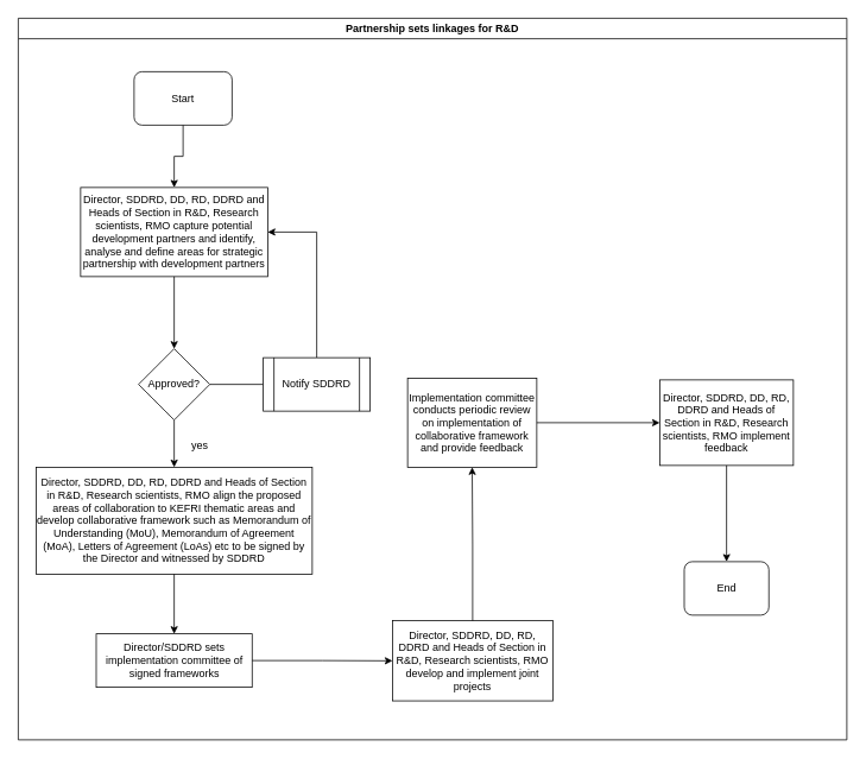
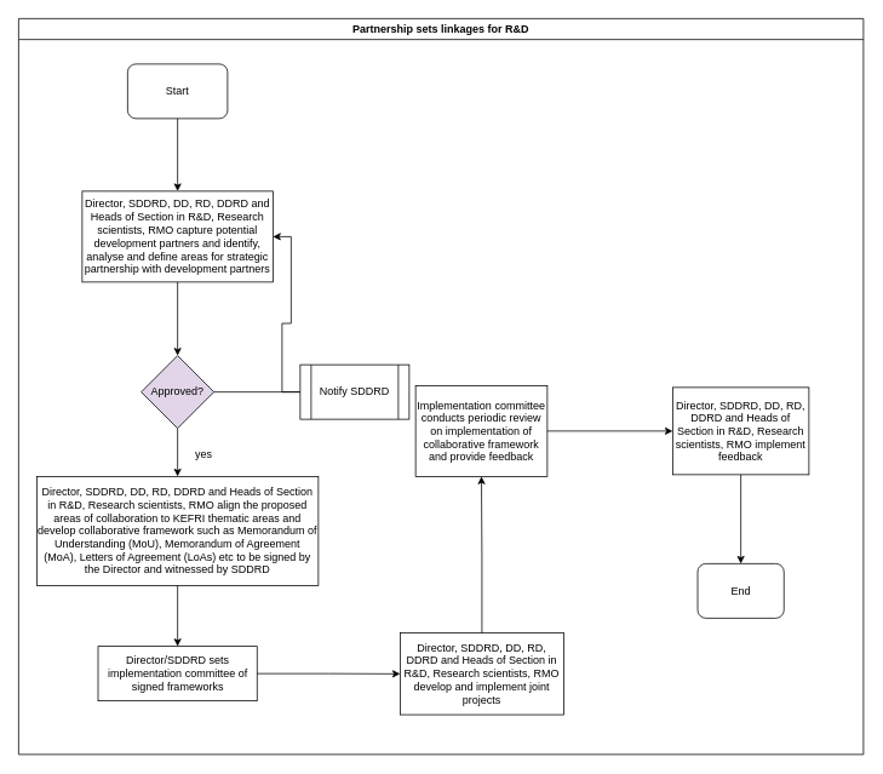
- <mxCell id="3" value="Start" style="rounded=1;whiteSpace=wrap;html=1;" parent="2" vertex="1"><mxGeometry x="130" y="60" width="110" height="60" as="geometry" /></mxCell>
+ <mxCell id="3" value="Start" style="rounded=1;whiteSpace=wrap;html=1;" parent="2" vertex="1"><mxGeometry x="120" y="50" width="110" height="60" as="geometry" /></mxCell>
- <mxCell id="20" value="Approved?" style="rhombus;whiteSpace=wrap;html=1;rounded=0;" vertex="1" parent="1"><mxGeometry x="155" y="391" width="80" height="80" as="geometry" /></mxCell>
+ <mxCell id="20" value="Approved?" style="rhombus;whiteSpace=wrap;html=1;rounded=0;fillColor=#e1d5e7;" vertex="1" parent="1"><mxGeometry x="155" y="391" width="80" height="80" as="geometry" /></mxCell>
- <mxCell id="23" value="Notify SDDRD" style="shape=process;whiteSpace=wrap;html=1;backgroundOutline=1;rounded=0;" vertex="1" parent="1"><mxGeometry x="295" y="401" width="120" height="60" as="geometry" /></mxCell>
+ <mxCell id="23" value="Notify SDDRD" style="shape=process;whiteSpace=wrap;html=1;backgroundOutline=1;rounded=0;" vertex="1" parent="1"><mxGeometry x="330" y="401" width="120" height="60" as="geometry" /></mxCell>
- <mxCell id="16" value="End" style="rounded=1;whiteSpace=wrap;html=1;" parent="2" vertex="1"><mxGeometry x="747.5" y="610" width="95" height="60" as="geometry" /></mxCell>
+ <mxCell id="16" value="End" style="rounded=1;whiteSpace=wrap;html=1;" parent="2" vertex="1"><mxGeometry x="747.5" y="600" width="95" height="60" as="geometry" /></mxCell>
